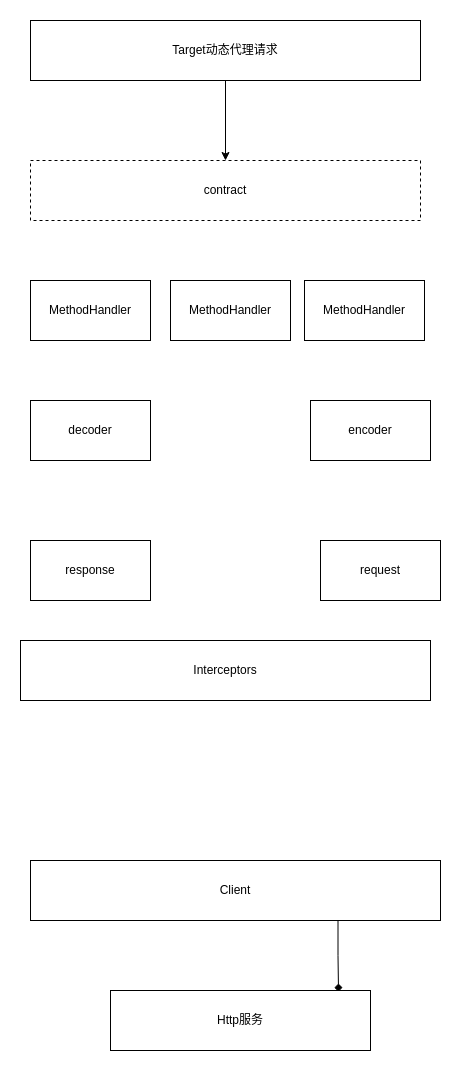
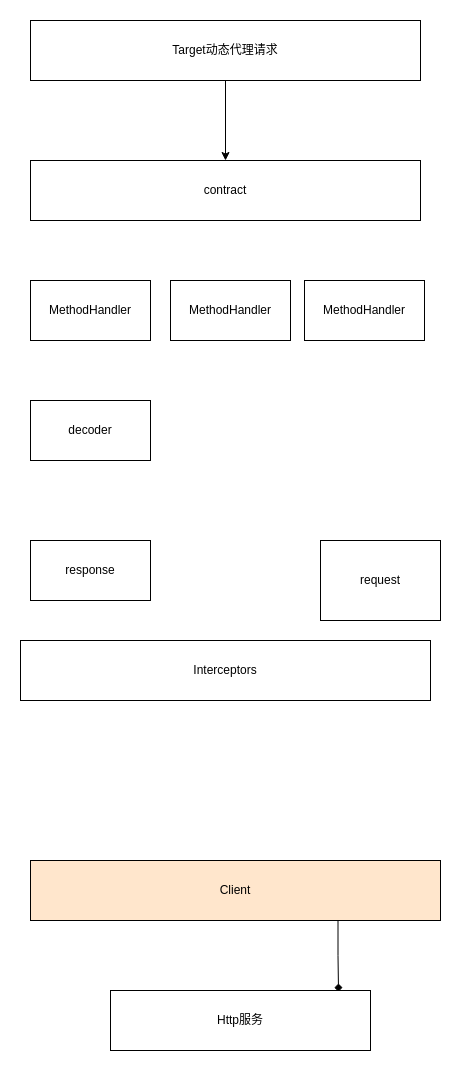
- <mxCell id="4" value="contract" style="whiteSpace=wrap;html=1;rounded=0;dashed=1;" vertex="1" parent="1"><mxGeometry x="30" y="160" width="390" height="60" as="geometry" /></mxCell>
+ <mxCell id="4" value="contract" style="whiteSpace=wrap;html=1;rounded=0;" vertex="1" parent="1"><mxGeometry x="30" y="160" width="390" height="60" as="geometry" /></mxCell>
- <mxCell id="9" value="encoder" style="rounded=0;whiteSpace=wrap;html=1;" vertex="1" parent="1"><mxGeometry x="310" y="400" width="120" height="60" as="geometry" /></mxCell>
- <mxCell id="11" value="request" style="rounded=0;whiteSpace=wrap;html=1;" vertex="1" parent="1"><mxGeometry x="320" y="540" width="120" height="60" as="geometry" /></mxCell>
+ <mxCell id="11" value="request" style="rounded=0;whiteSpace=wrap;html=1;" vertex="1" parent="1"><mxGeometry x="320" y="540" width="120" height="80" as="geometry" /></mxCell>
- <mxCell id="14" value="Client" style="rounded=0;whiteSpace=wrap;html=1;" vertex="1" parent="1"><mxGeometry x="30" y="860" width="410" height="60" as="geometry" /></mxCell>
+ <mxCell id="14" value="Client" style="rounded=0;whiteSpace=wrap;html=1;fillColor=#ffe6cc;" vertex="1" parent="1"><mxGeometry x="30" y="860" width="410" height="60" as="geometry" /></mxCell>
